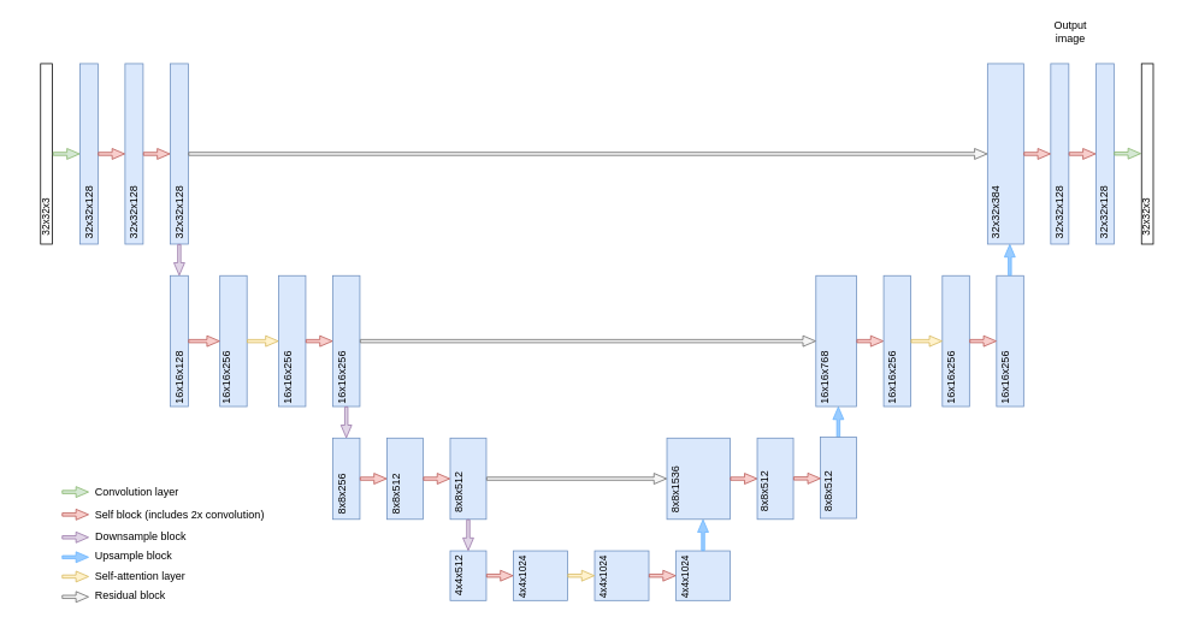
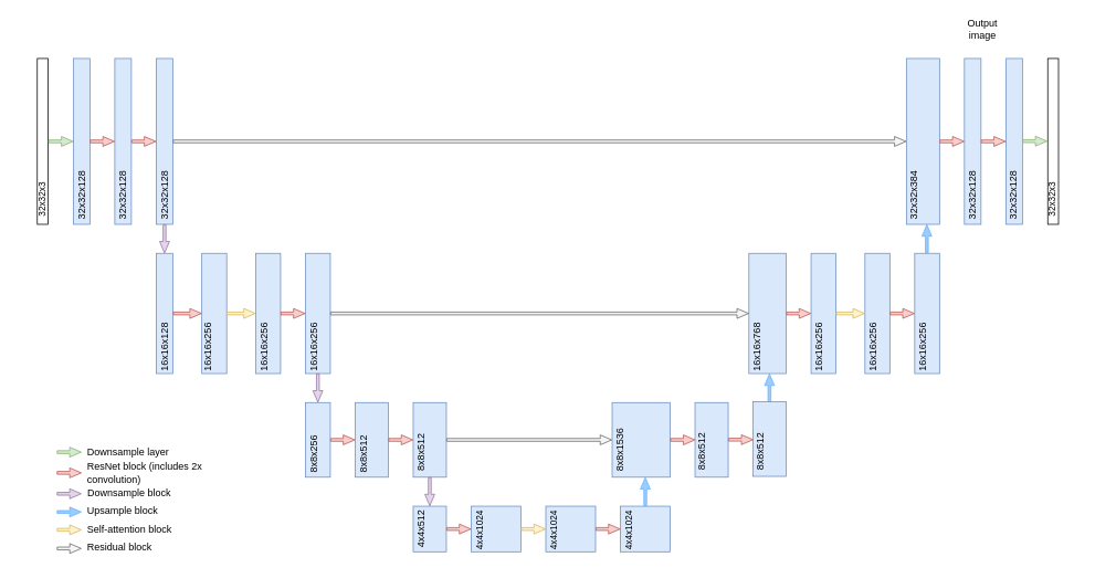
- <mxCell id="84" value="Convolution layer" style="text;html=1;strokeColor=none;fillColor=none;align=left;verticalAlign=middle;whiteSpace=wrap;rounded=0;fontSize=12;" parent="1" vertex="1"><mxGeometry x="103" y="530" width="105" height="30" as="geometry" /></mxCell>
+ <mxCell id="84" value="Downsample layer" style="text;html=1;strokeColor=none;fillColor=none;align=left;verticalAlign=middle;whiteSpace=wrap;rounded=0;fontSize=12;" parent="1" vertex="1"><mxGeometry x="103" y="530" width="105" height="30" as="geometry" /></mxCell>
- <mxCell id="86" value="Self block (includes 2x convolution)" style="text;html=1;strokeColor=none;fillColor=none;align=left;verticalAlign=middle;whiteSpace=wrap;rounded=0;fontSize=12;" parent="1" vertex="1"><mxGeometry x="103" y="555" width="190" height="30" as="geometry" /></mxCell>
+ <mxCell id="86" value="ResNet block (includes 2x convolution)" style="text;html=1;strokeColor=none;fillColor=none;align=left;verticalAlign=middle;whiteSpace=wrap;rounded=0;fontSize=12;" parent="1" vertex="1"><mxGeometry x="103" y="555" width="190" height="30" as="geometry" /></mxCell>
- <mxCell id="92" value="Self-attention layer" style="text;html=1;strokeColor=none;fillColor=none;align=left;verticalAlign=middle;whiteSpace=wrap;rounded=0;fontSize=12;" parent="1" vertex="1"><mxGeometry x="103" y="622.5" width="115" height="30" as="geometry" /></mxCell>
+ <mxCell id="92" value="Self-attention block" style="text;html=1;strokeColor=none;fillColor=none;align=left;verticalAlign=middle;whiteSpace=wrap;rounded=0;fontSize=12;" parent="1" vertex="1"><mxGeometry x="103" y="622.5" width="115" height="30" as="geometry" /></mxCell>
